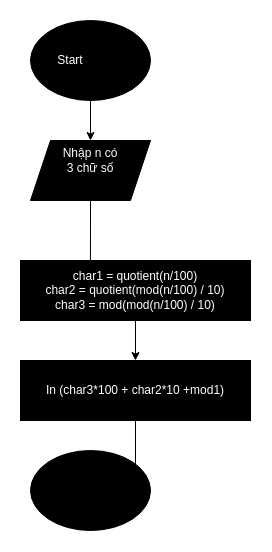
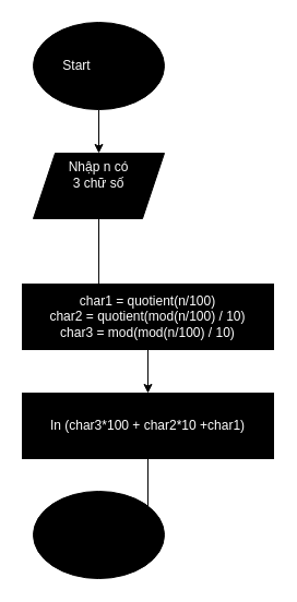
- <mxCell id="11" value="In (char3*100 + char2*10 +mod1)" style="text;strokeColor=none;align=center;fillColor=none;html=1;verticalAlign=middle;whiteSpace=wrap;rounded=0;fontColor=#FFFFFF;" vertex="1" parent="1"><mxGeometry x="20" y="360" width="230" height="60" as="geometry" /></mxCell>
+ <mxCell id="11" value="In (char3*100 + char2*10 +char1)" style="text;strokeColor=none;align=center;fillColor=none;html=1;verticalAlign=middle;whiteSpace=wrap;rounded=0;fontColor=#FFFFFF;" vertex="1" parent="1"><mxGeometry x="20" y="360" width="230" height="60" as="geometry" /></mxCell>
